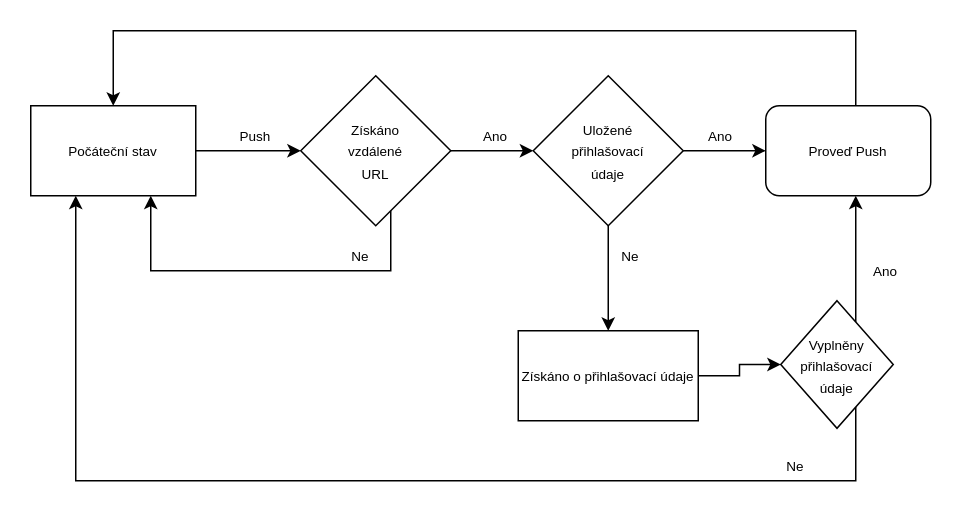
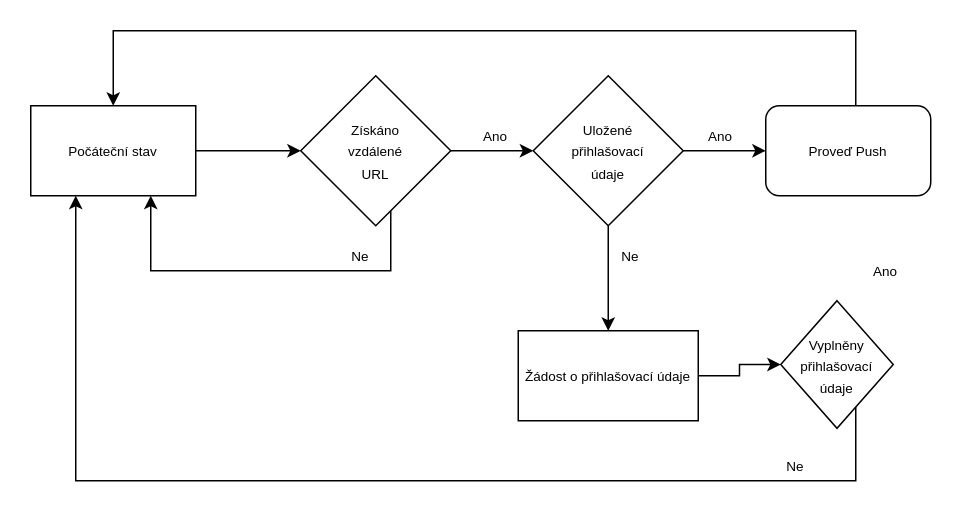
- <mxCell id="6" value="&lt;font style=&quot;font-size: 9px&quot;&gt;Push&lt;/font&gt;" style="text;html=1;strokeColor=none;fillColor=none;align=center;verticalAlign=middle;whiteSpace=wrap;rounded=0;" vertex="1" parent="1"><mxGeometry x="150" y="80" width="40" height="20" as="geometry" /></mxCell>
- <mxCell id="17" style="edgeStyle=orthogonalEdgeStyle;rounded=0;orthogonalLoop=1;jettySize=auto;html=1;" edge="1" parent="1" source="18" target="21"><mxGeometry relative="1" as="geometry"><Array as="points"><mxPoint x="570" y="150" /><mxPoint x="570" y="150" /></Array></mxGeometry></mxCell>
- <mxCell id="14" value="&lt;font style=&quot;font-size: 9px&quot;&gt;Získáno o přihlašovací údaje&lt;br&gt;&lt;/font&gt;" style="rounded=0;whiteSpace=wrap;html=1;" vertex="1" parent="1"><mxGeometry x="345" y="220" width="120" height="60" as="geometry" /></mxCell>
+ <mxCell id="14" value="&lt;font style=&quot;font-size: 9px&quot;&gt;Žádost o přihlašovací údaje&lt;br&gt;&lt;/font&gt;" style="rounded=0;whiteSpace=wrap;html=1;" vertex="1" parent="1"><mxGeometry x="345" y="220" width="120" height="60" as="geometry" /></mxCell>
